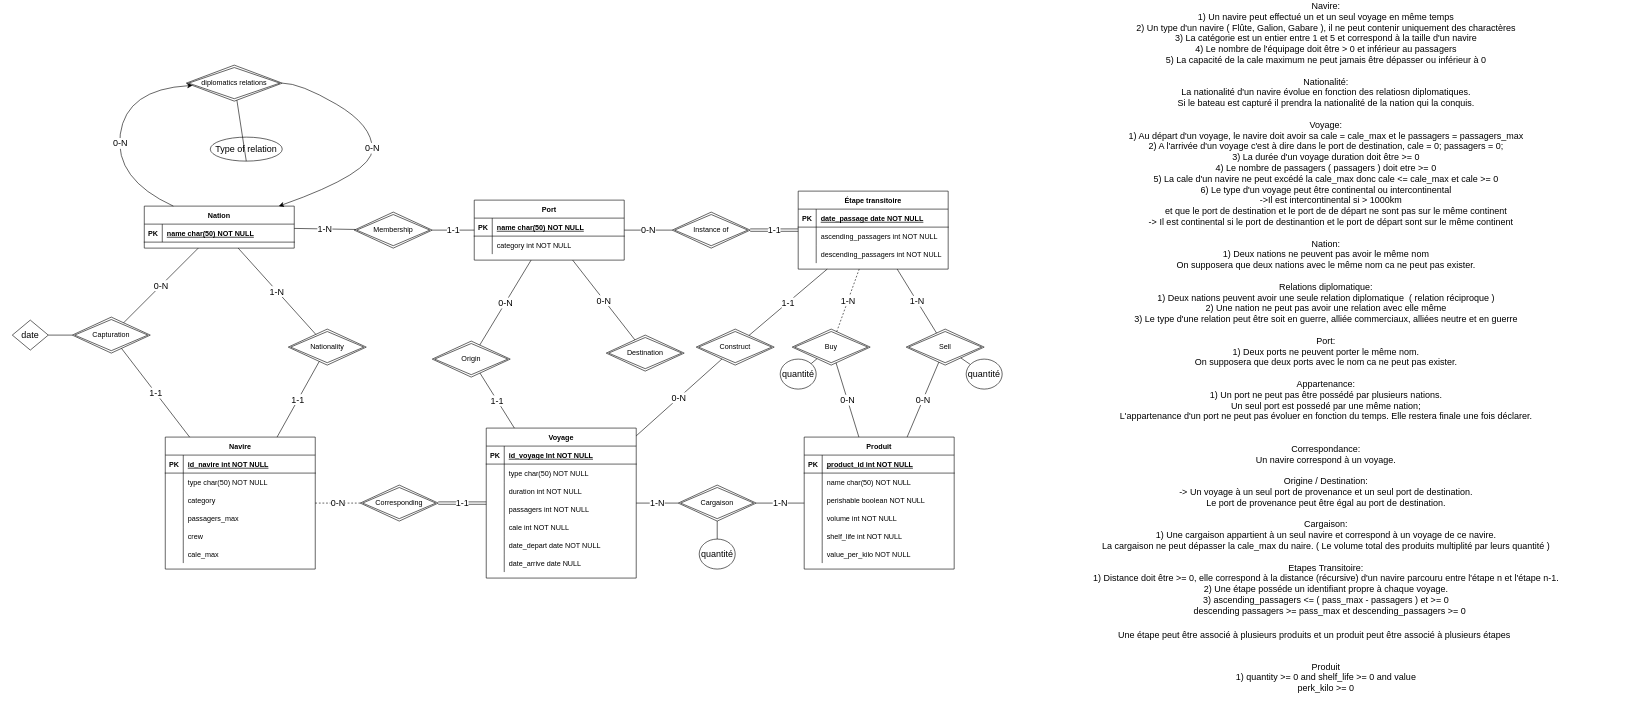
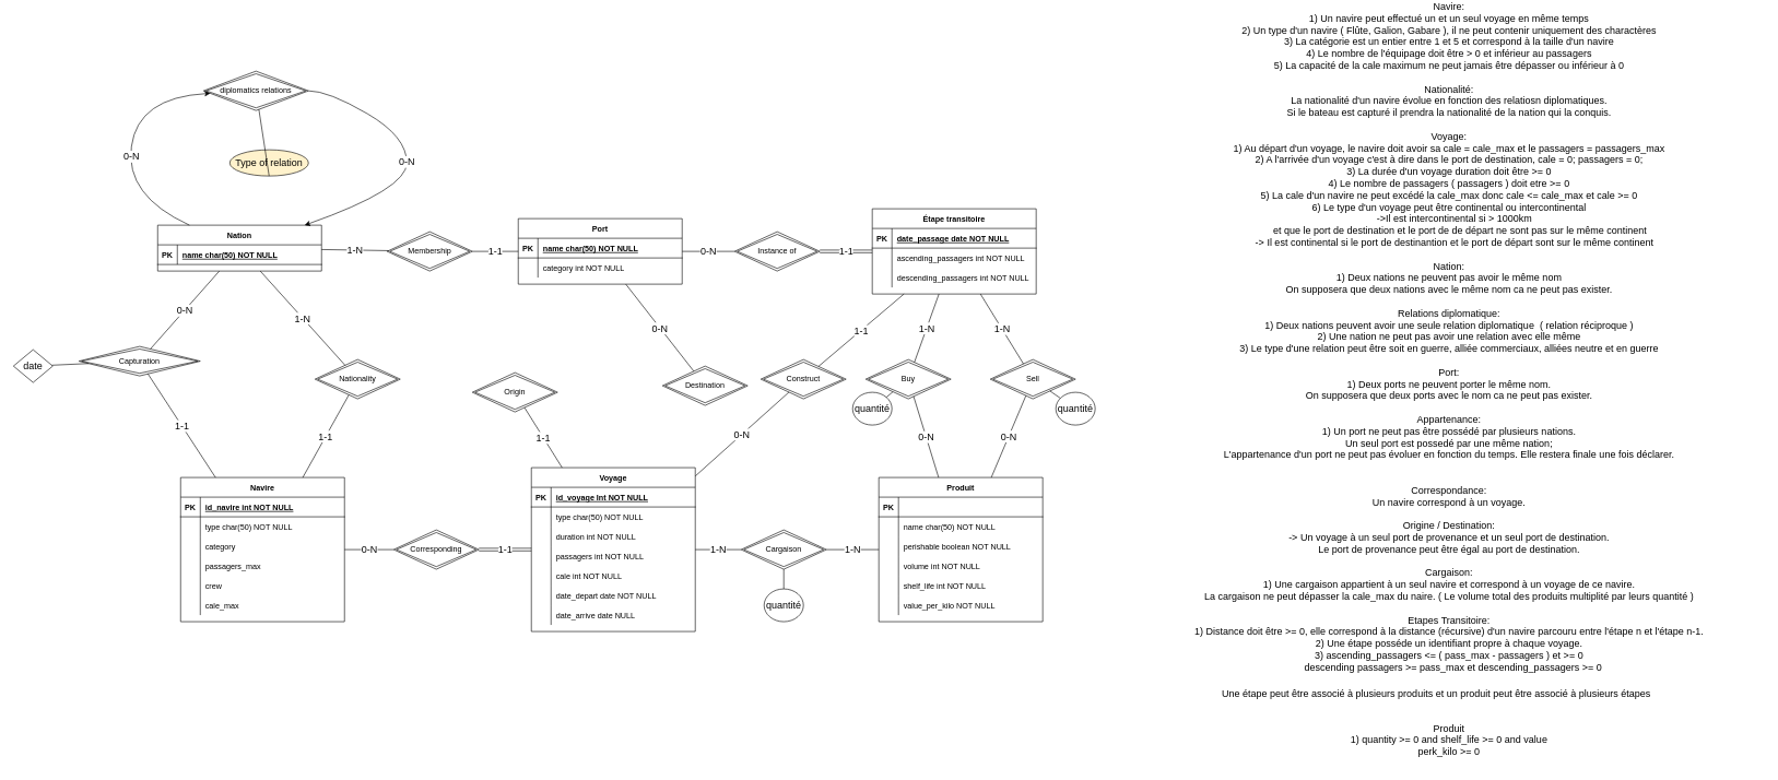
- <mxCell id="95" value="Type of relation" style="ellipse;whiteSpace=wrap;html=1;fontSize=15;" parent="1" vertex="1"><mxGeometry x="350" y="140" width="120" height="40" as="geometry" /></mxCell>
+ <mxCell id="95" value="Type of relation" style="ellipse;whiteSpace=wrap;html=1;fontSize=15;fillColor=#fff2cc;" parent="1" vertex="1"><mxGeometry x="350" y="140" width="120" height="40" as="geometry" /></mxCell>
- <mxCell id="99" value="0-N" style="endArrow=none;html=1;rounded=0;fontSize=15;" parent="1" source="93" target="62" edge="1"><mxGeometry width="50" height="50" relative="1" as="geometry"><mxPoint x="1250" y="510" as="sourcePoint" /><mxPoint x="1300" y="460" as="targetPoint" /></mxGeometry></mxCell>
- <mxCell id="125" value="&lt;font style=&quot;font-size: 15px&quot;&gt;1-N&lt;/font&gt;" style="endArrow=none;html=1;rounded=0;dashed=1;" parent="1" source="122" target="69" edge="1"><mxGeometry width="50" height="50" relative="1" as="geometry"><mxPoint x="1300" y="550" as="sourcePoint" /><mxPoint x="1350" y="500" as="targetPoint" /></mxGeometry></mxCell>
+ <mxCell id="125" value="&lt;font style=&quot;font-size: 15px&quot;&gt;1-N&lt;/font&gt;" style="endArrow=none;html=1;rounded=0;" parent="1" source="122" target="69" edge="1"><mxGeometry width="50" height="50" relative="1" as="geometry"><mxPoint x="1300" y="550" as="sourcePoint" /><mxPoint x="1350" y="500" as="targetPoint" /></mxGeometry></mxCell>
- <mxCell id="107" value="Capturation" style="shape=rhombus;double=1;perimeter=rhombusPerimeter;whiteSpace=wrap;html=1;align=center;" parent="1" vertex="1"><mxGeometry x="120" y="440" width="130" height="60" as="geometry" /></mxCell>
+ <mxCell id="107" value="Capturation" style="shape=rhombus;double=1;perimeter=rhombusPerimeter;whiteSpace=wrap;html=1;align=center;" parent="1" vertex="1"><mxGeometry x="120" y="440" width="185" height="45" as="geometry" /></mxCell>
- <mxCell id="5" value="product_id int NOT NULL " style="shape=partialRectangle;overflow=hidden;connectable=0;fillColor=none;top=0;left=0;bottom=0;right=0;align=left;spacingLeft=6;fontStyle=5;" parent="3" vertex="1"><mxGeometry x="30" width="220" height="30" as="geometry"><mxRectangle width="220" height="30" as="alternateBounds" /></mxGeometry></mxCell>
- <mxCell id="106" value="0-N" style="endArrow=none;html=1;rounded=0;fontSize=15;dashed=1;" parent="1" source="43" target="84" edge="1"><mxGeometry width="50" height="50" relative="1" as="geometry"><mxPoint x="1250" y="510" as="sourcePoint" /><mxPoint x="1300" y="460" as="targetPoint" /></mxGeometry></mxCell>
+ <mxCell id="106" value="0-N" style="endArrow=none;html=1;rounded=0;fontSize=15;" parent="1" source="43" target="84" edge="1"><mxGeometry width="50" height="50" relative="1" as="geometry"><mxPoint x="1250" y="510" as="sourcePoint" /><mxPoint x="1300" y="460" as="targetPoint" /></mxGeometry></mxCell>
